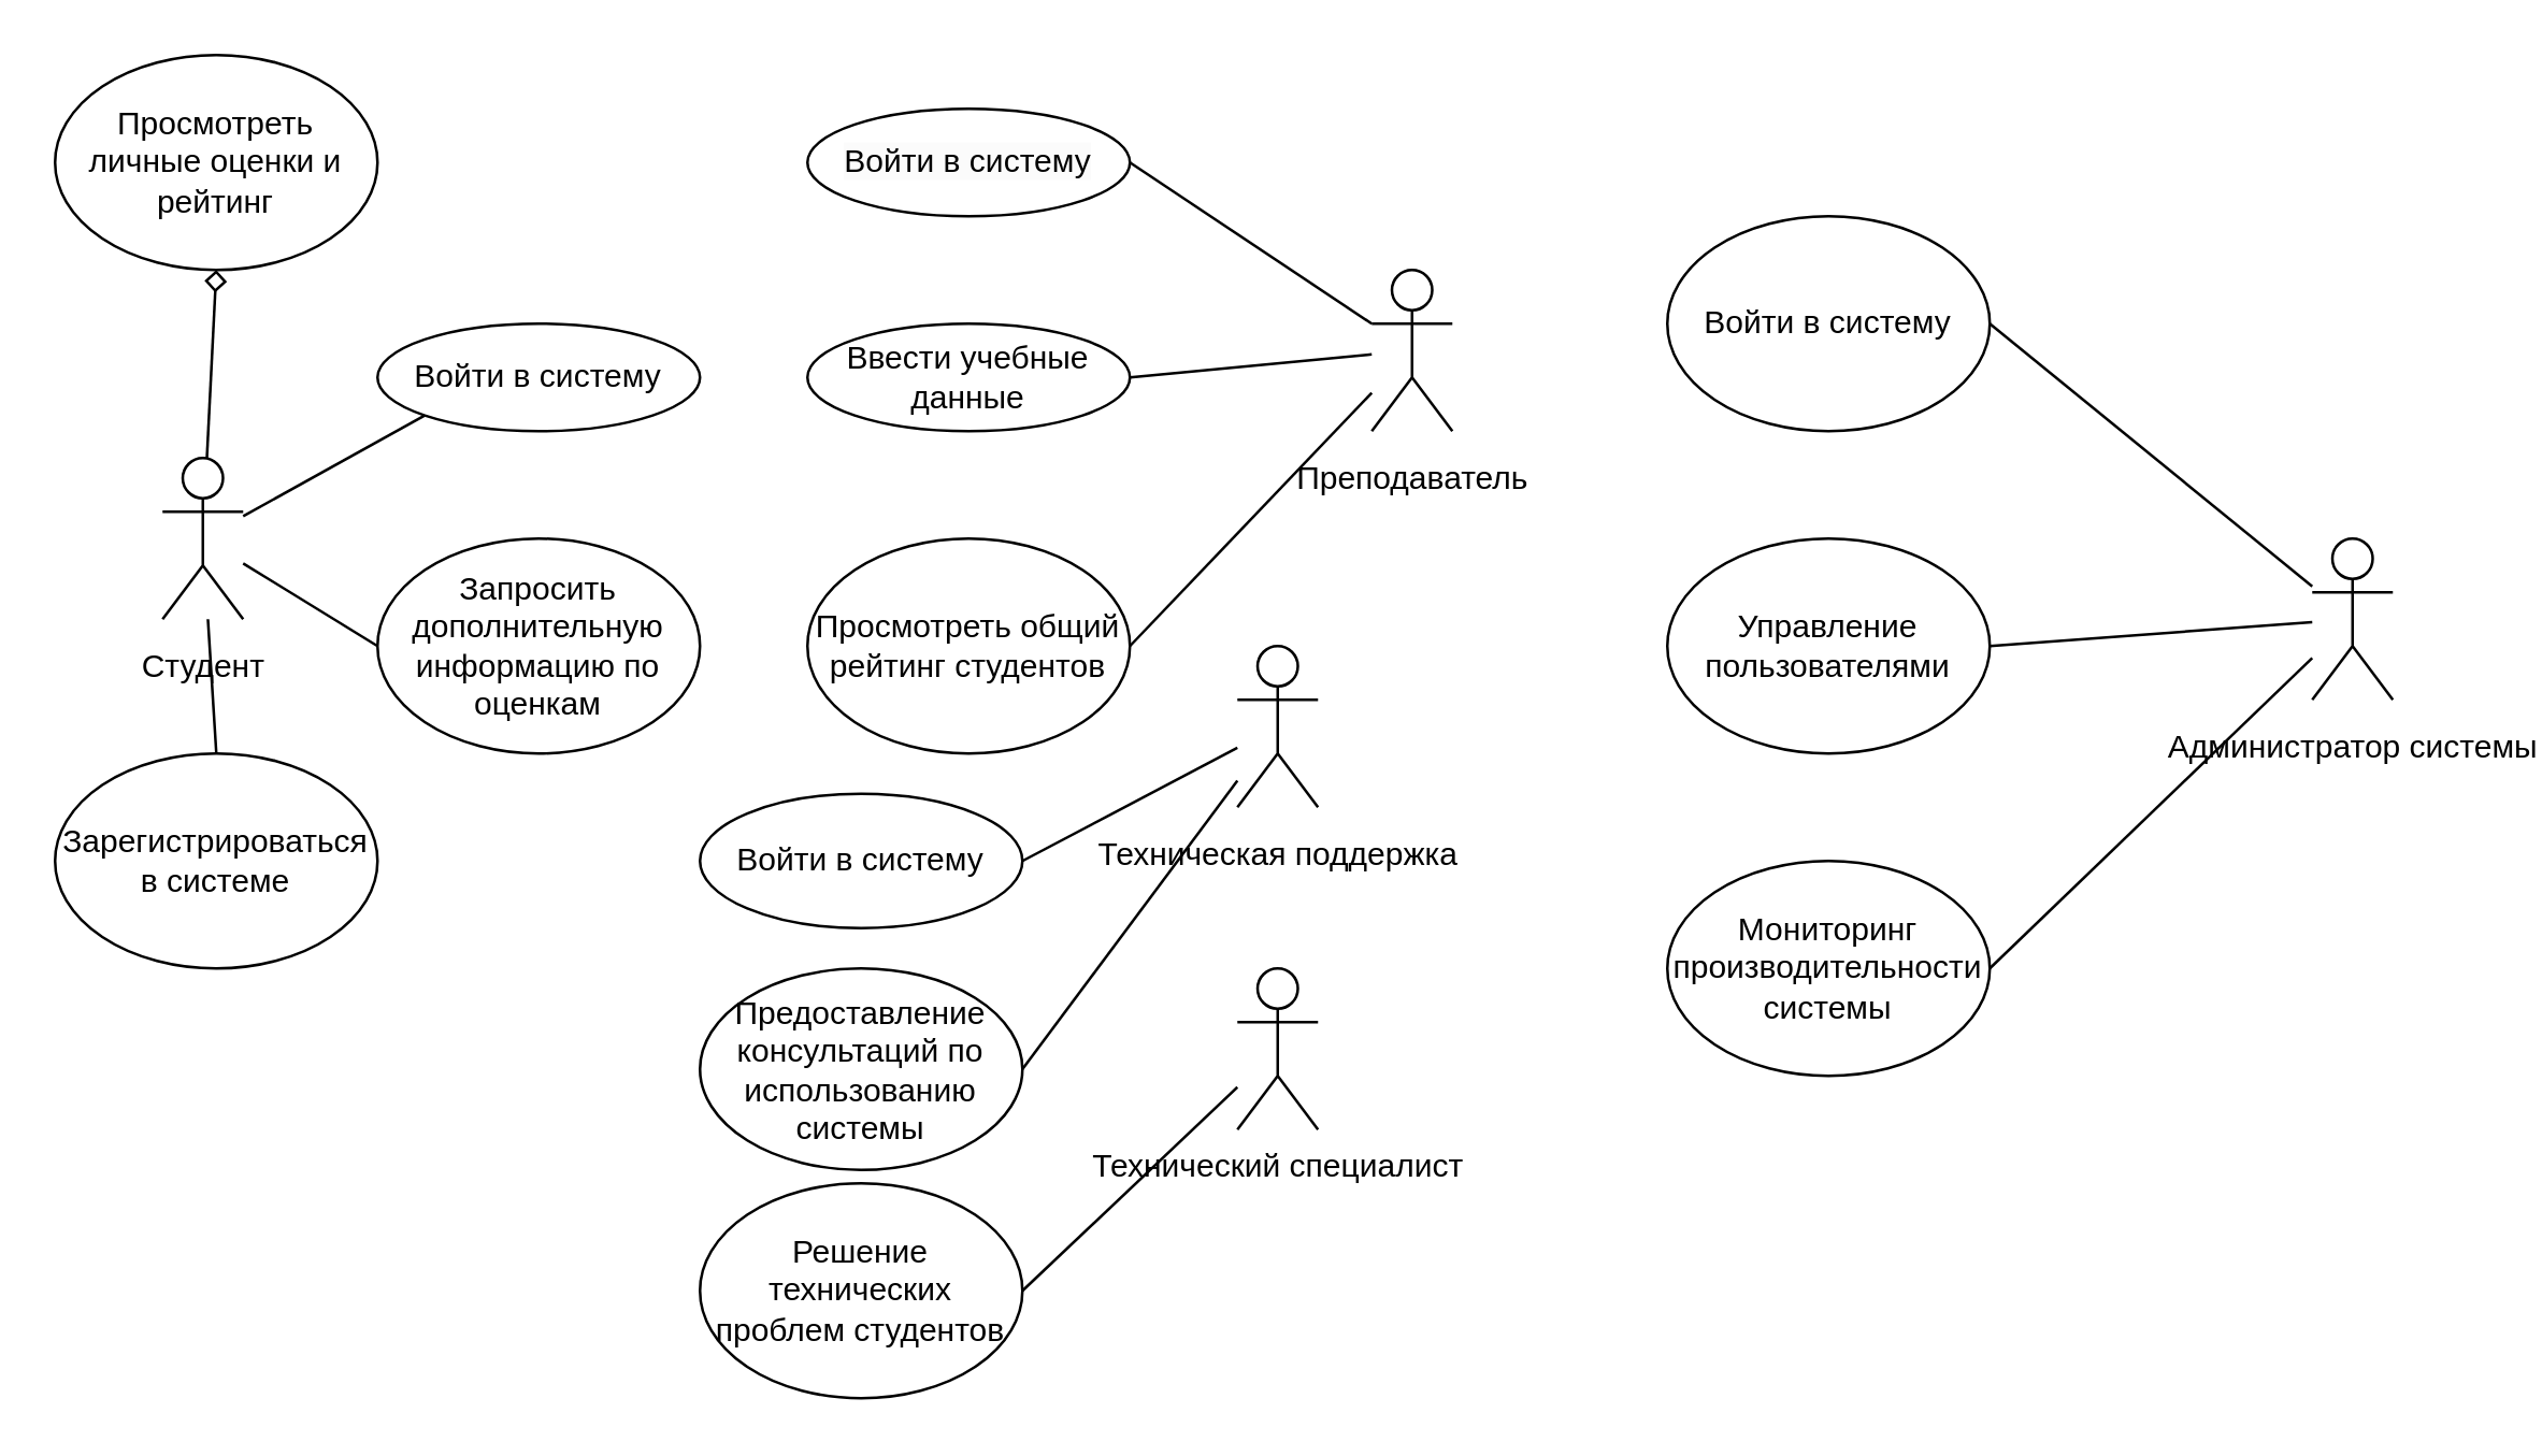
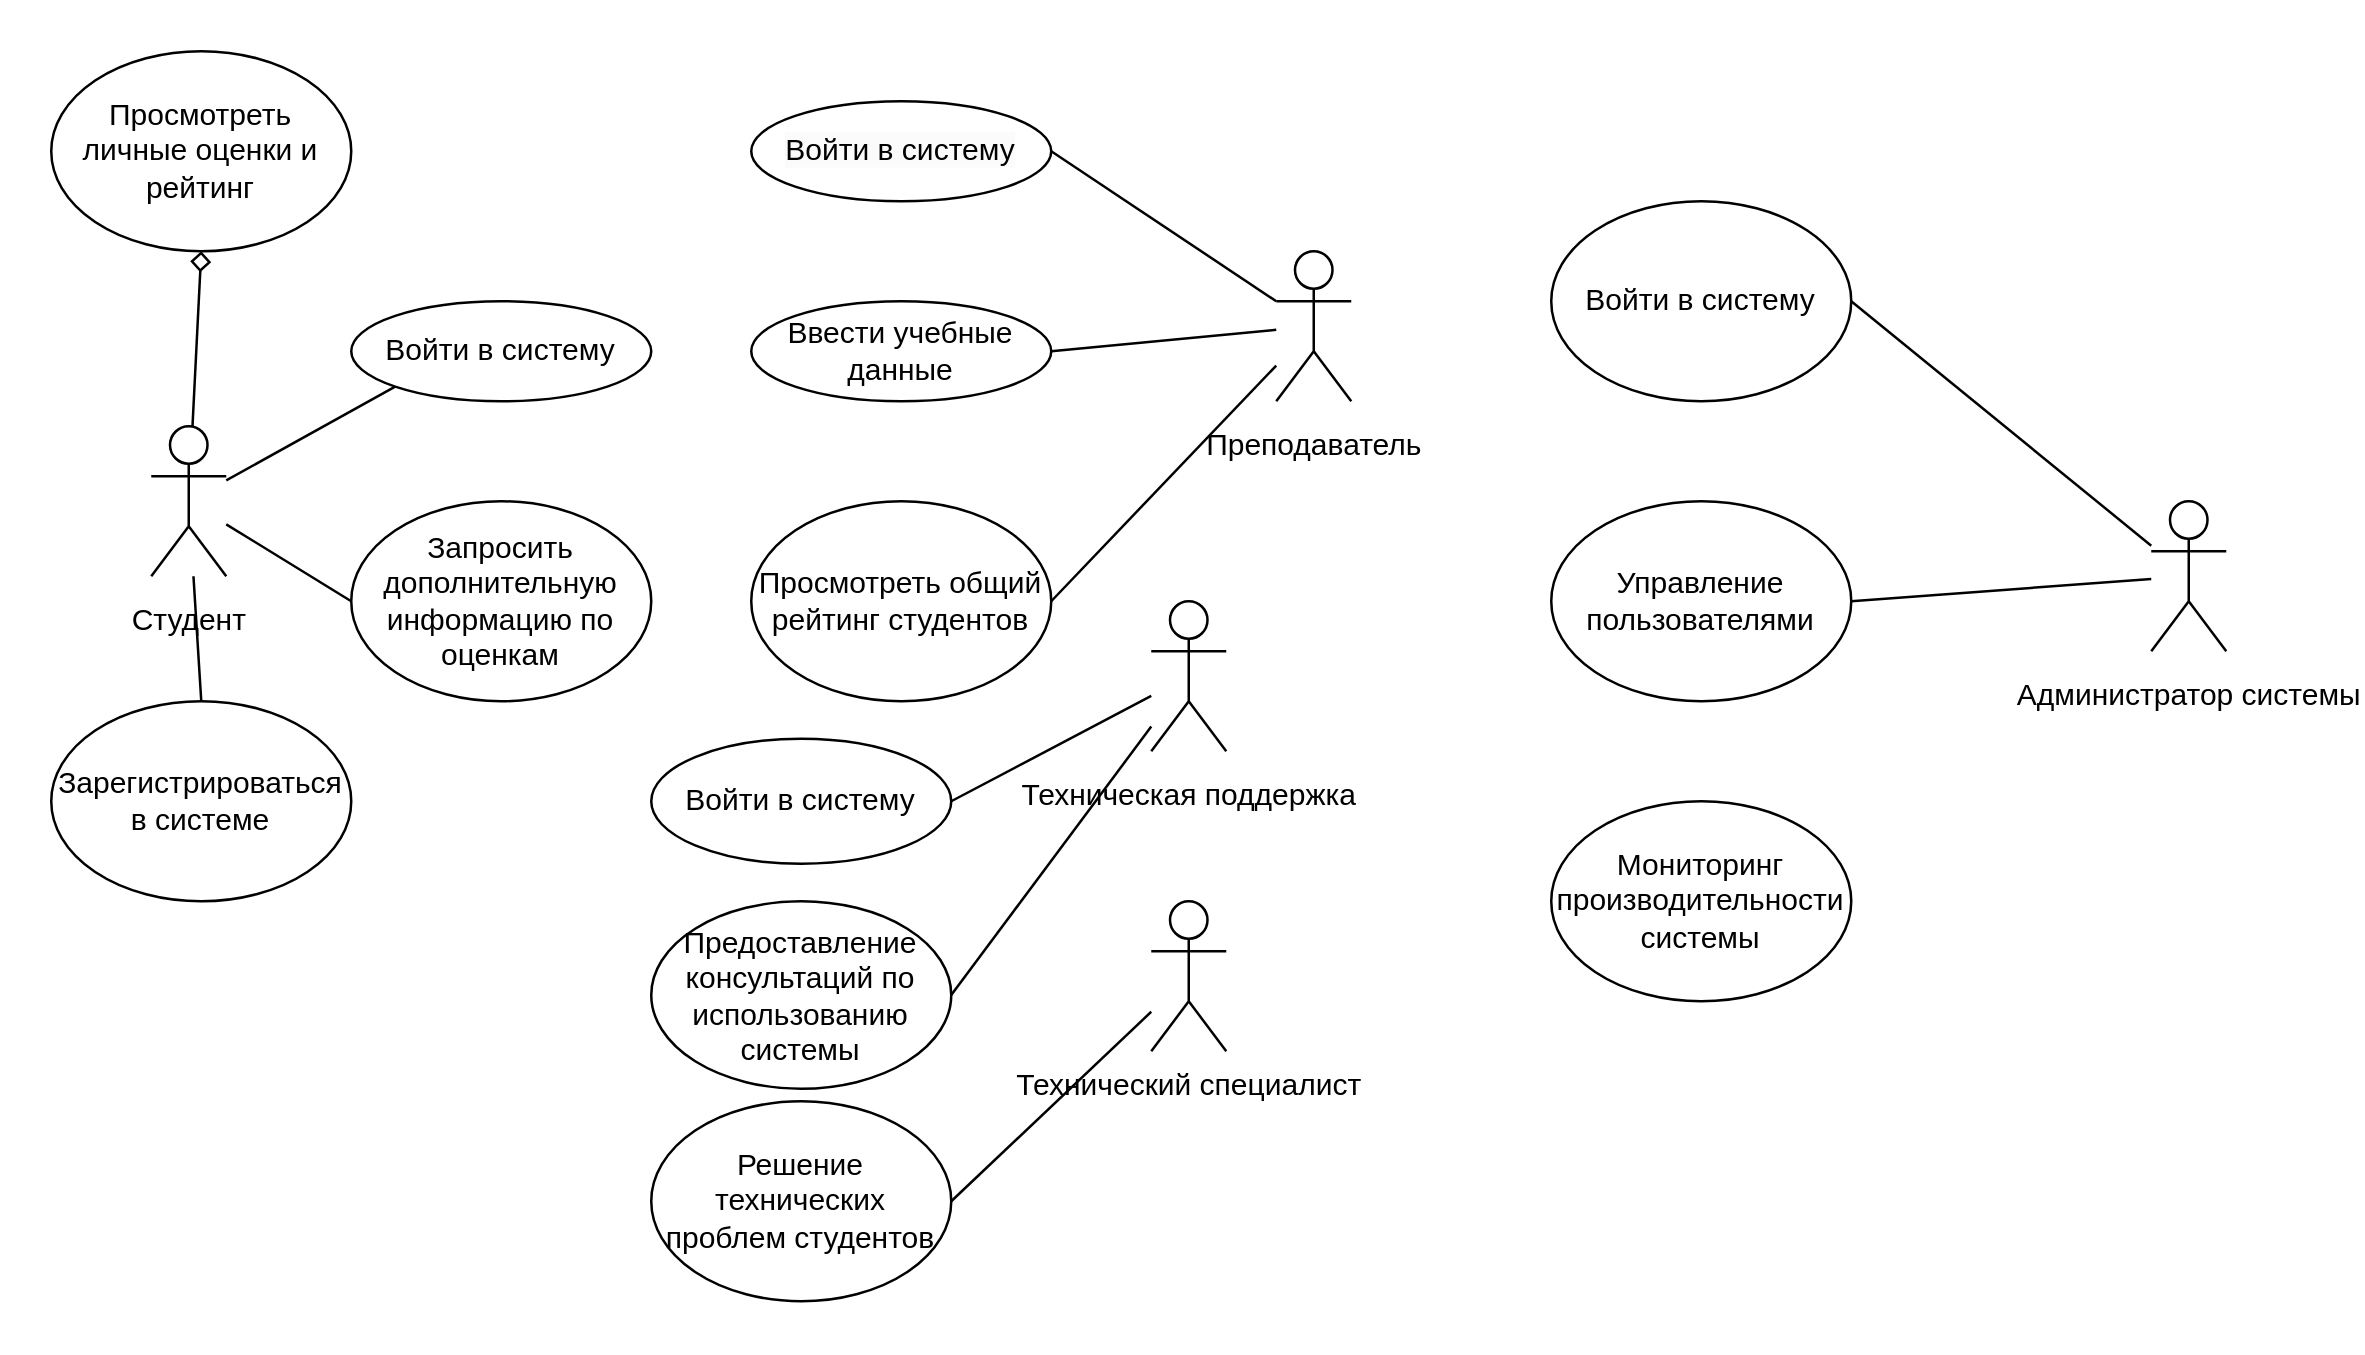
- <mxCell id="9" style="rounded=0;orthogonalLoop=1;jettySize=auto;html=1;entryX=1;entryY=0.5;entryDx=0;entryDy=0;endArrow=none;endFill=0;" edge="1" parent="1" source="10" target="31"><mxGeometry relative="1" as="geometry" /></mxCell>
